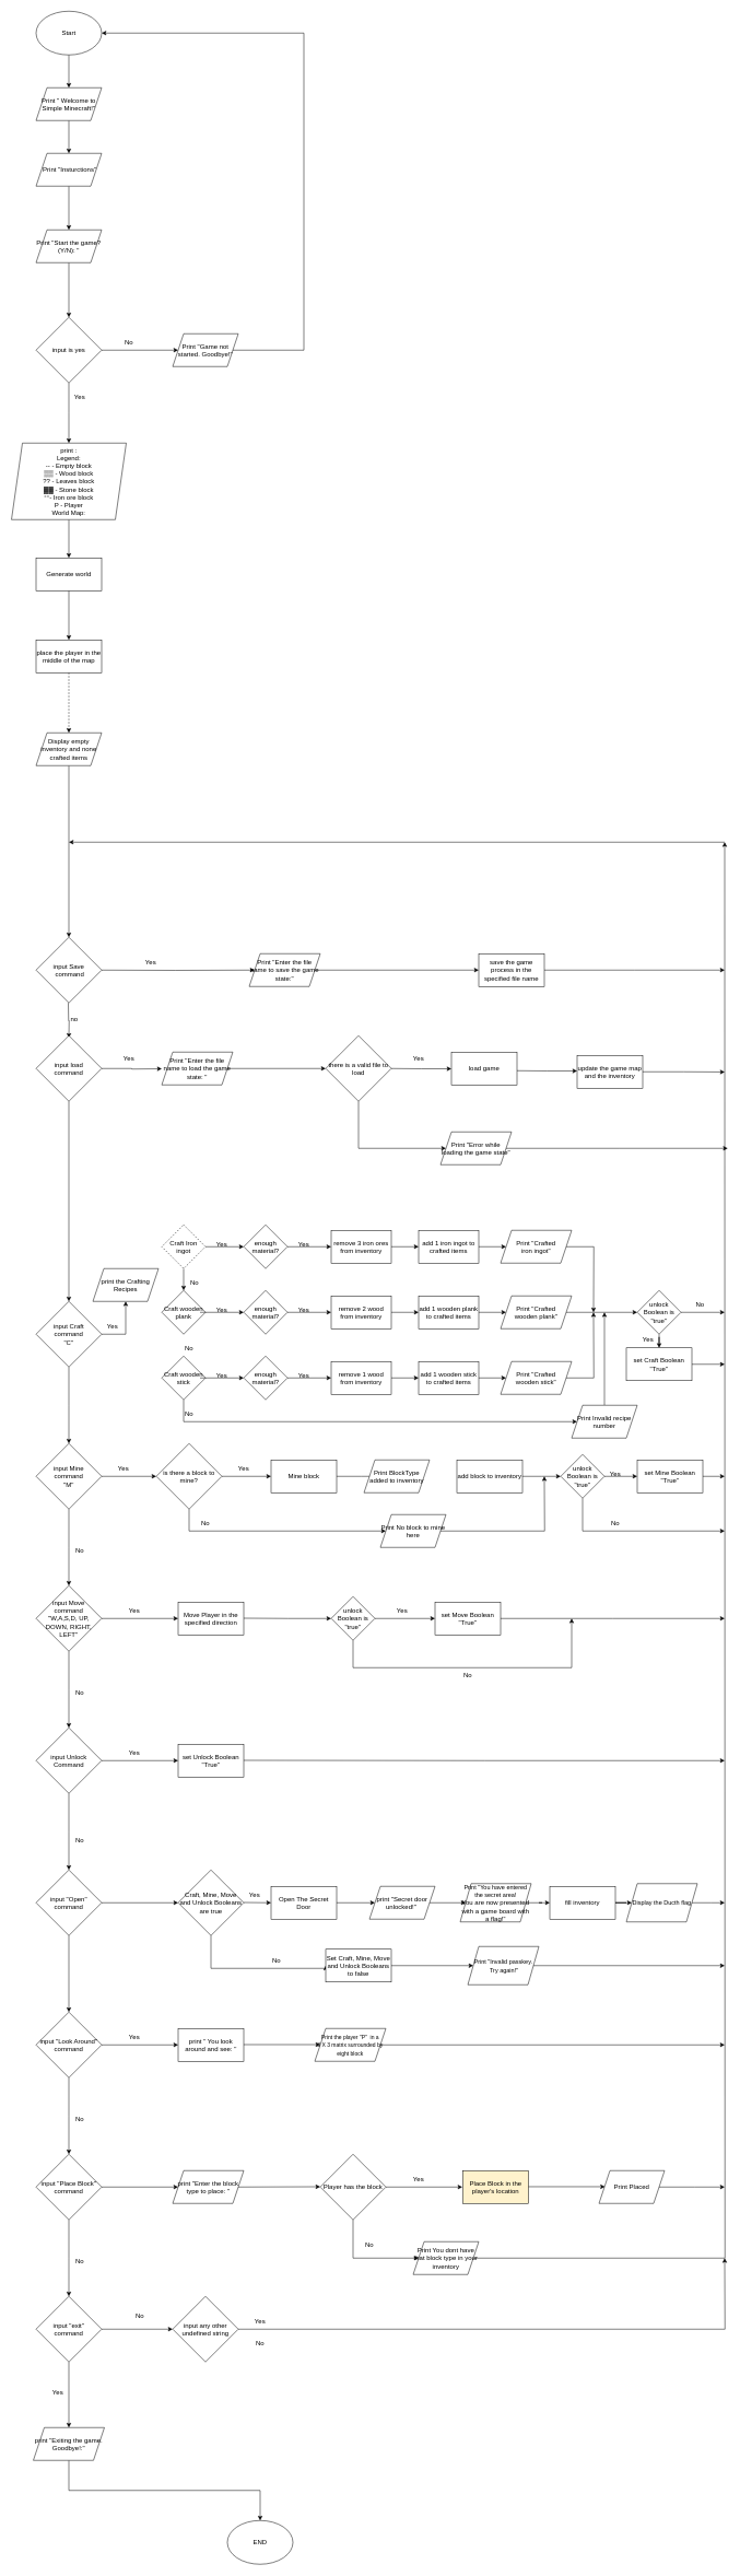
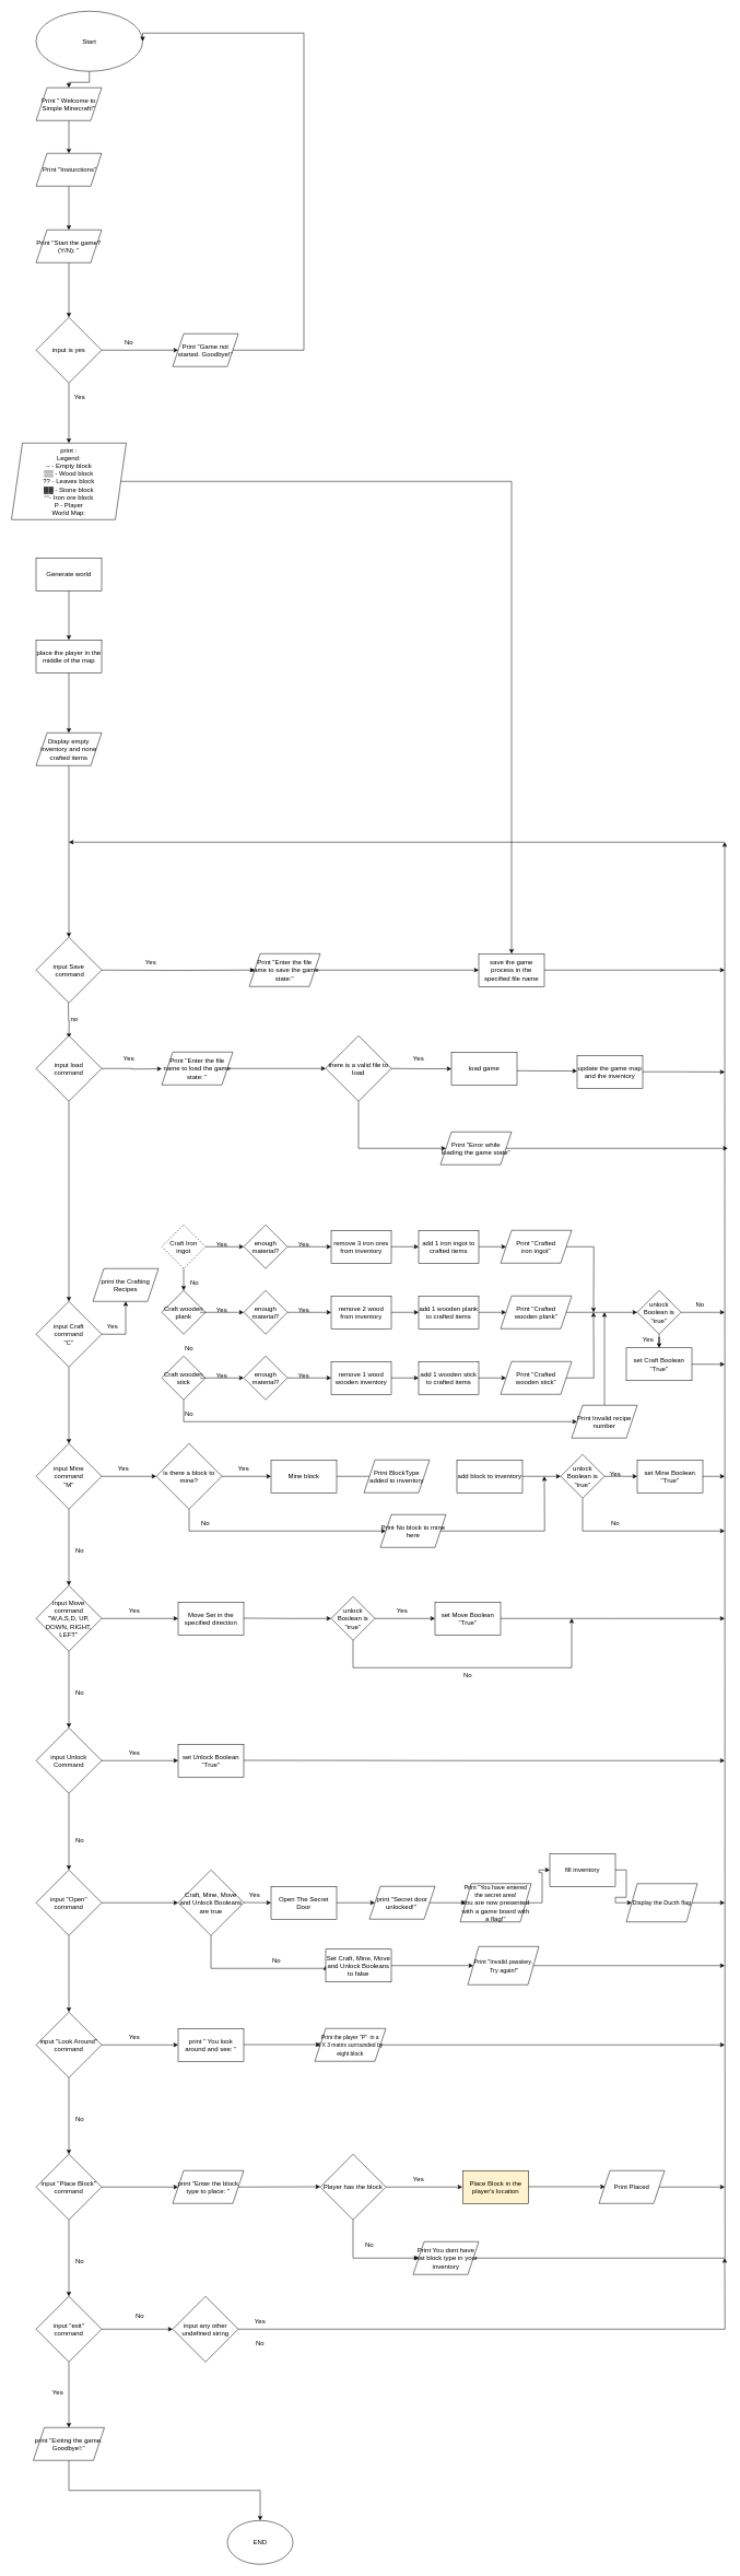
- <mxCell id="3" value="Start" style="ellipse;whiteSpace=wrap;html=1;" parent="1" vertex="1"><mxGeometry x="65" y="20" width="120" height="80" as="geometry" /></mxCell>
+ <mxCell id="3" value="Start" style="ellipse;whiteSpace=wrap;html=1;" parent="1" vertex="1"><mxGeometry x="65" y="20" width="195" height="110" as="geometry" /></mxCell>
- <mxCell id="205" style="edgeStyle=orthogonalEdgeStyle;rounded=0;orthogonalLoop=1;jettySize=auto;html=1;entryX=0.5;entryY=0;entryDx=0;entryDy=0;" parent="1" source="206" target="204" edge="1"><mxGeometry relative="1" as="geometry" /></mxCell>
+ <mxCell id="205" style="edgeStyle=orthogonalEdgeStyle;rounded=0;orthogonalLoop=1;jettySize=auto;html=1;" parent="1" source="206" target="167" edge="1"><mxGeometry relative="1" as="geometry" /></mxCell>
- <mxCell id="189" style="edgeStyle=orthogonalEdgeStyle;rounded=0;orthogonalLoop=1;jettySize=auto;html=1;exitX=0.5;exitY=1;exitDx=0;exitDy=0;entryX=0.5;entryY=0;entryDx=0;entryDy=0;dashed=1;" parent="1" source="190" target="208" edge="1"><mxGeometry relative="1" as="geometry" /></mxCell>
+ <mxCell id="189" style="edgeStyle=orthogonalEdgeStyle;rounded=0;orthogonalLoop=1;jettySize=auto;html=1;exitX=0.5;exitY=1;exitDx=0;exitDy=0;entryX=0.5;entryY=0;entryDx=0;entryDy=0;" parent="1" source="190" target="208" edge="1"><mxGeometry relative="1" as="geometry" /></mxCell>
- <mxCell id="119" value="remove 1 wood from inventory" style="rounded=0;whiteSpace=wrap;html=1;" parent="1" vertex="1"><mxGeometry x="605" y="2490" width="110" height="60" as="geometry" /></mxCell>
+ <mxCell id="119" value="remove 1 wood wooden inventory" style="rounded=0;whiteSpace=wrap;html=1;" parent="1" vertex="1"><mxGeometry x="605" y="2490" width="110" height="60" as="geometry" /></mxCell>
- <mxCell id="19" value="Move Player in the specified direction" style="rounded=0;whiteSpace=wrap;html=1;" parent="1" vertex="1"><mxGeometry x="325" y="2930" width="120" height="60" as="geometry" /></mxCell>
+ <mxCell id="19" value="Move Set in the specified direction" style="rounded=0;whiteSpace=wrap;html=1;" parent="1" vertex="1"><mxGeometry x="325" y="2930" width="120" height="60" as="geometry" /></mxCell>
- <mxCell id="131" value="fill inventory" style="rounded=0;whiteSpace=wrap;html=1;" parent="1" vertex="1"><mxGeometry x="1005" y="3450" width="120" height="60" as="geometry" /></mxCell>
+ <mxCell id="131" value="fill inventory" style="rounded=0;whiteSpace=wrap;html=1;" parent="1" vertex="1"><mxGeometry x="1005" y="3390" width="120" height="60" as="geometry" /></mxCell>
